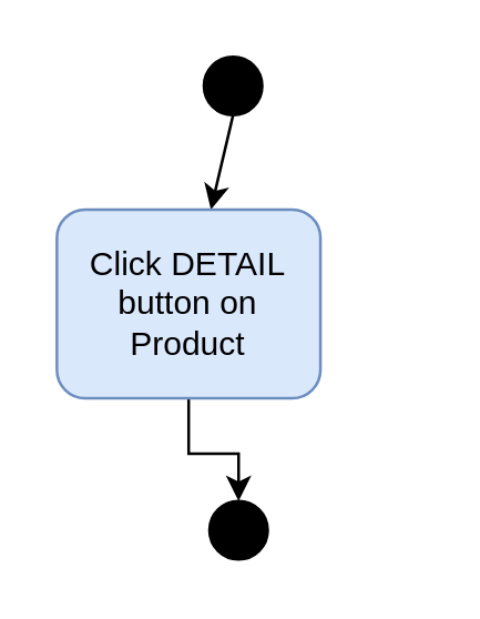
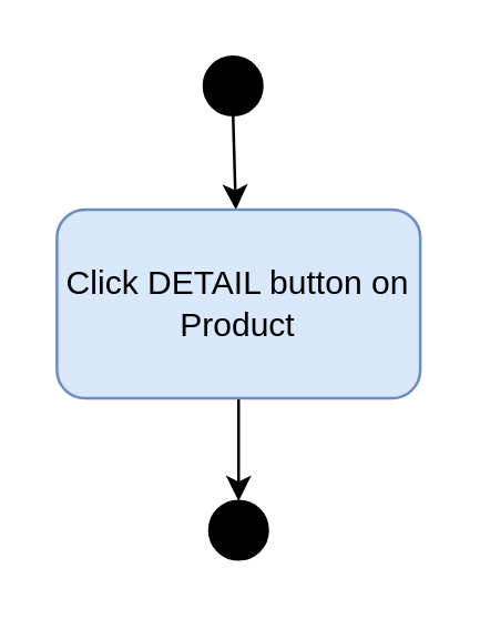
- <mxCell id="5" value="Click DETAIL button on Product" style="rounded=1;whiteSpace=wrap;html=1;fillColor=#dae8fc;strokeColor=#6c8ebf;" vertex="1" parent="1"><mxGeometry x="20" y="75" width="95" height="68" as="geometry" /></mxCell>
+ <mxCell id="5" value="Click DETAIL button on Product" style="rounded=1;whiteSpace=wrap;html=1;fillColor=#dae8fc;strokeColor=#6c8ebf;" vertex="1" parent="1"><mxGeometry x="20" y="75" width="131" height="68" as="geometry" /></mxCell>
